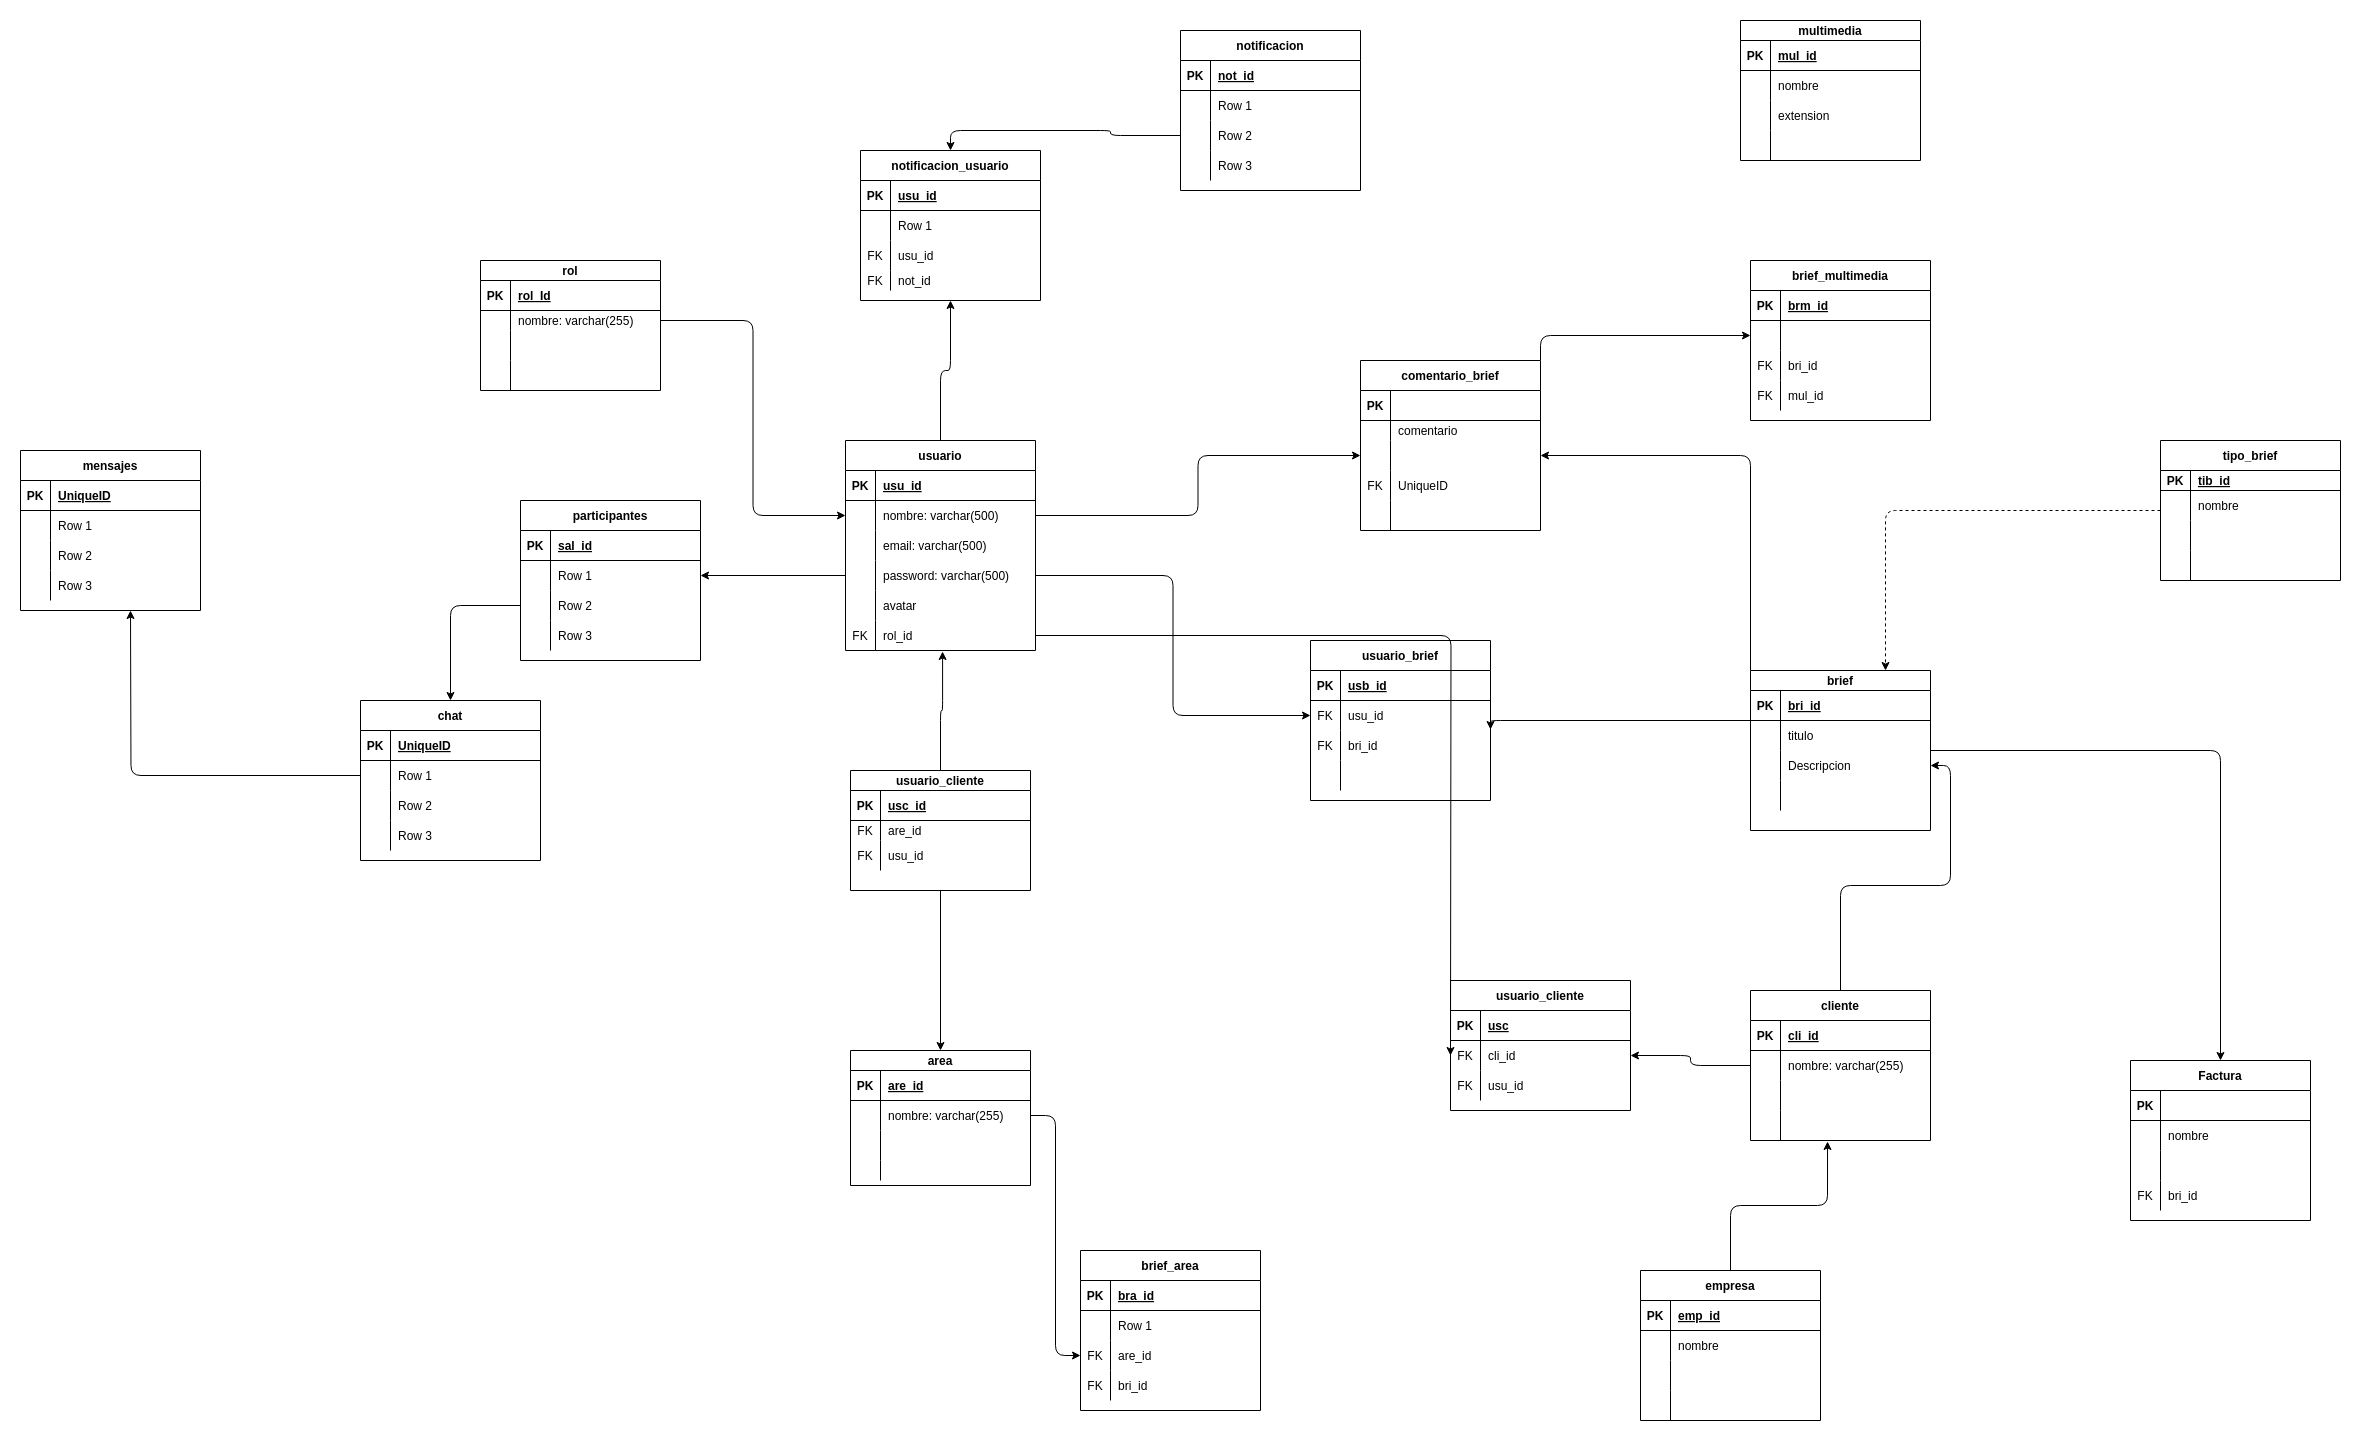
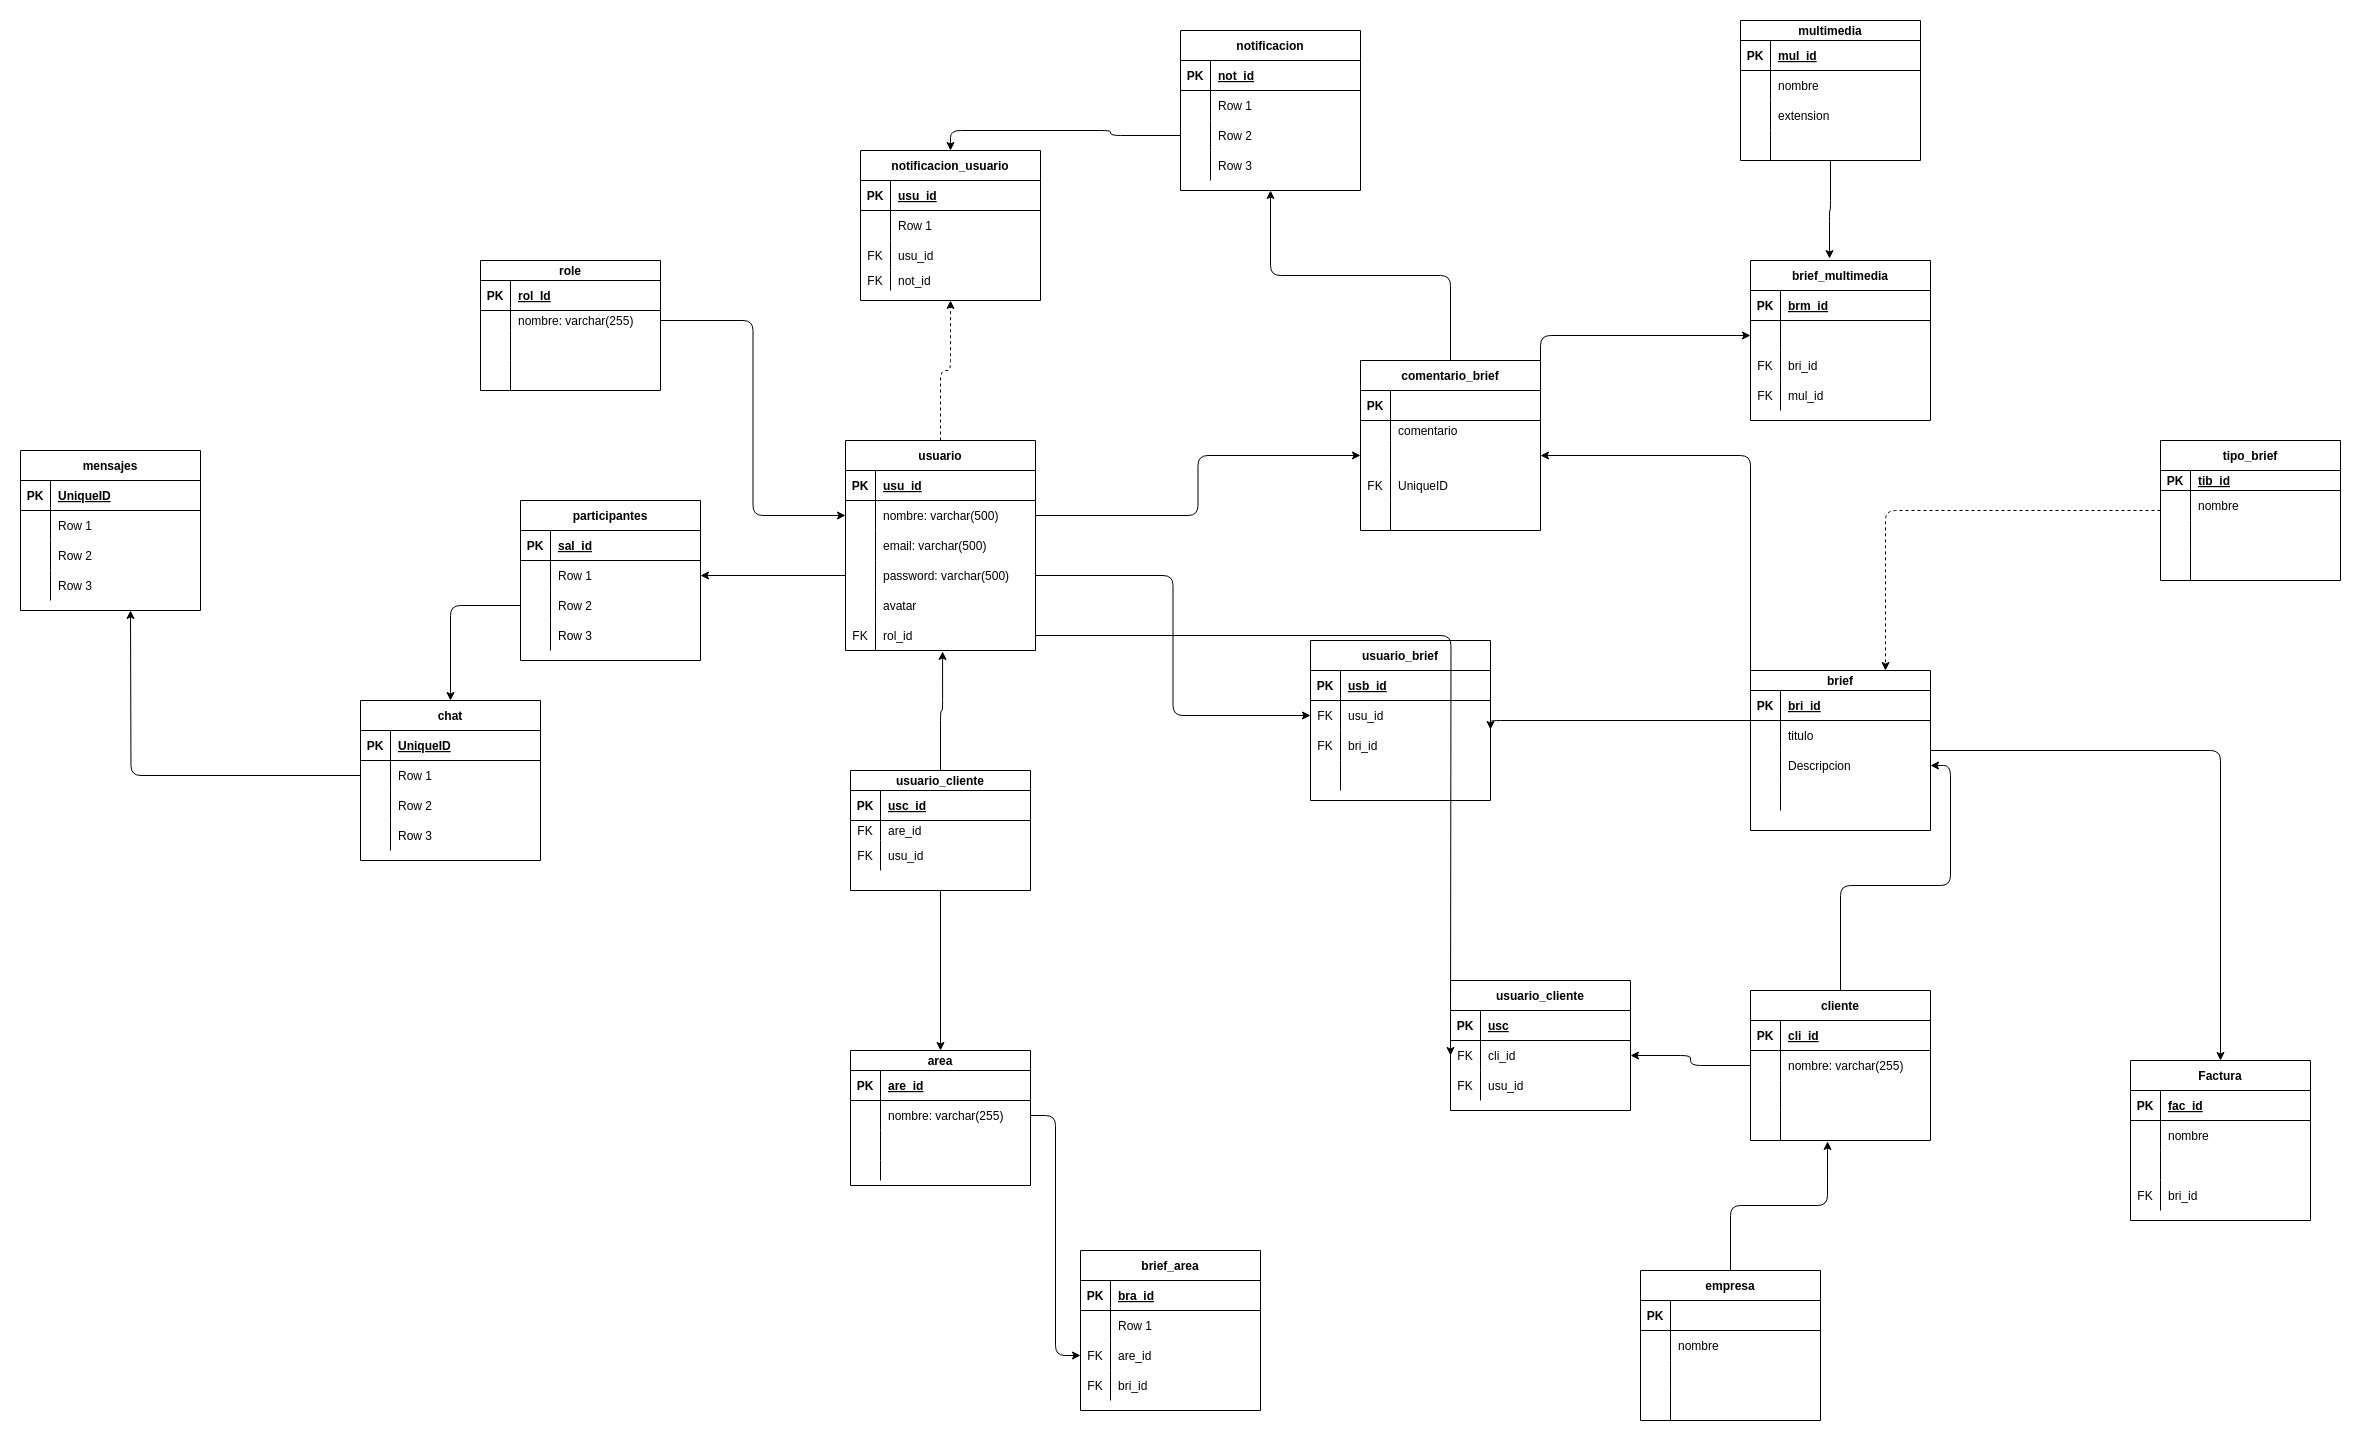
+ <mxCell id="149" style="edgeStyle=orthogonalEdgeStyle;curved=0;rounded=1;sketch=0;orthogonalLoop=1;jettySize=auto;html=1;entryX=0.439;entryY=-0.012;entryDx=0;entryDy=0;entryPerimeter=0;" edge="1" parent="1" source="150" target="190"><mxGeometry relative="1" as="geometry" /></mxCell>
- <mxCell id="22" value="rol" style="shape=table;startSize=20;container=1;collapsible=1;childLayout=tableLayout;fixedRows=1;rowLines=0;fontStyle=1;align=center;resizeLast=1;" vertex="1" parent="1"><mxGeometry x="480" y="260" width="180" height="130" as="geometry" /></mxCell>
+ <mxCell id="22" value="role" style="shape=table;startSize=20;container=1;collapsible=1;childLayout=tableLayout;fixedRows=1;rowLines=0;fontStyle=1;align=center;resizeLast=1;" vertex="1" parent="1"><mxGeometry x="480" y="260" width="180" height="130" as="geometry" /></mxCell>
+ <mxCell id="133" style="edgeStyle=orthogonalEdgeStyle;curved=0;rounded=1;sketch=0;orthogonalLoop=1;jettySize=auto;html=1;entryX=0.5;entryY=1;entryDx=0;entryDy=0;" edge="1" parent="1" source="134" target="203"><mxGeometry relative="1" as="geometry" /></mxCell>
- <mxCell id="2" style="edgeStyle=orthogonalEdgeStyle;curved=0;rounded=1;sketch=0;orthogonalLoop=1;jettySize=auto;html=1;exitX=0.5;exitY=0;exitDx=0;exitDy=0;entryX=0.5;entryY=1;entryDx=0;entryDy=0;" edge="1" parent="1" source="3" target="216"><mxGeometry relative="1" as="geometry" /></mxCell>
+ <mxCell id="2" style="edgeStyle=orthogonalEdgeStyle;curved=0;rounded=1;sketch=0;orthogonalLoop=1;jettySize=auto;html=1;exitX=0.5;exitY=0;exitDx=0;exitDy=0;entryX=0.5;entryY=1;entryDx=0;entryDy=0;dashed=1;" edge="1" parent="1" source="3" target="216"><mxGeometry relative="1" as="geometry" /></mxCell>
+ <mxCell id="180" value="fac_id" style="shape=partialRectangle;connectable=0;fillColor=none;top=0;left=0;bottom=0;right=0;align=left;spacingLeft=6;fontStyle=5;overflow=hidden;" vertex="1" parent="178"><mxGeometry x="30" width="150" height="30" as="geometry" /></mxCell>
- <mxCell id="109" value="emp_id" style="shape=partialRectangle;connectable=0;fillColor=none;top=0;left=0;bottom=0;right=0;align=left;spacingLeft=6;fontStyle=5;overflow=hidden;" vertex="1" parent="107"><mxGeometry x="30" width="150" height="30" as="geometry" /></mxCell>
